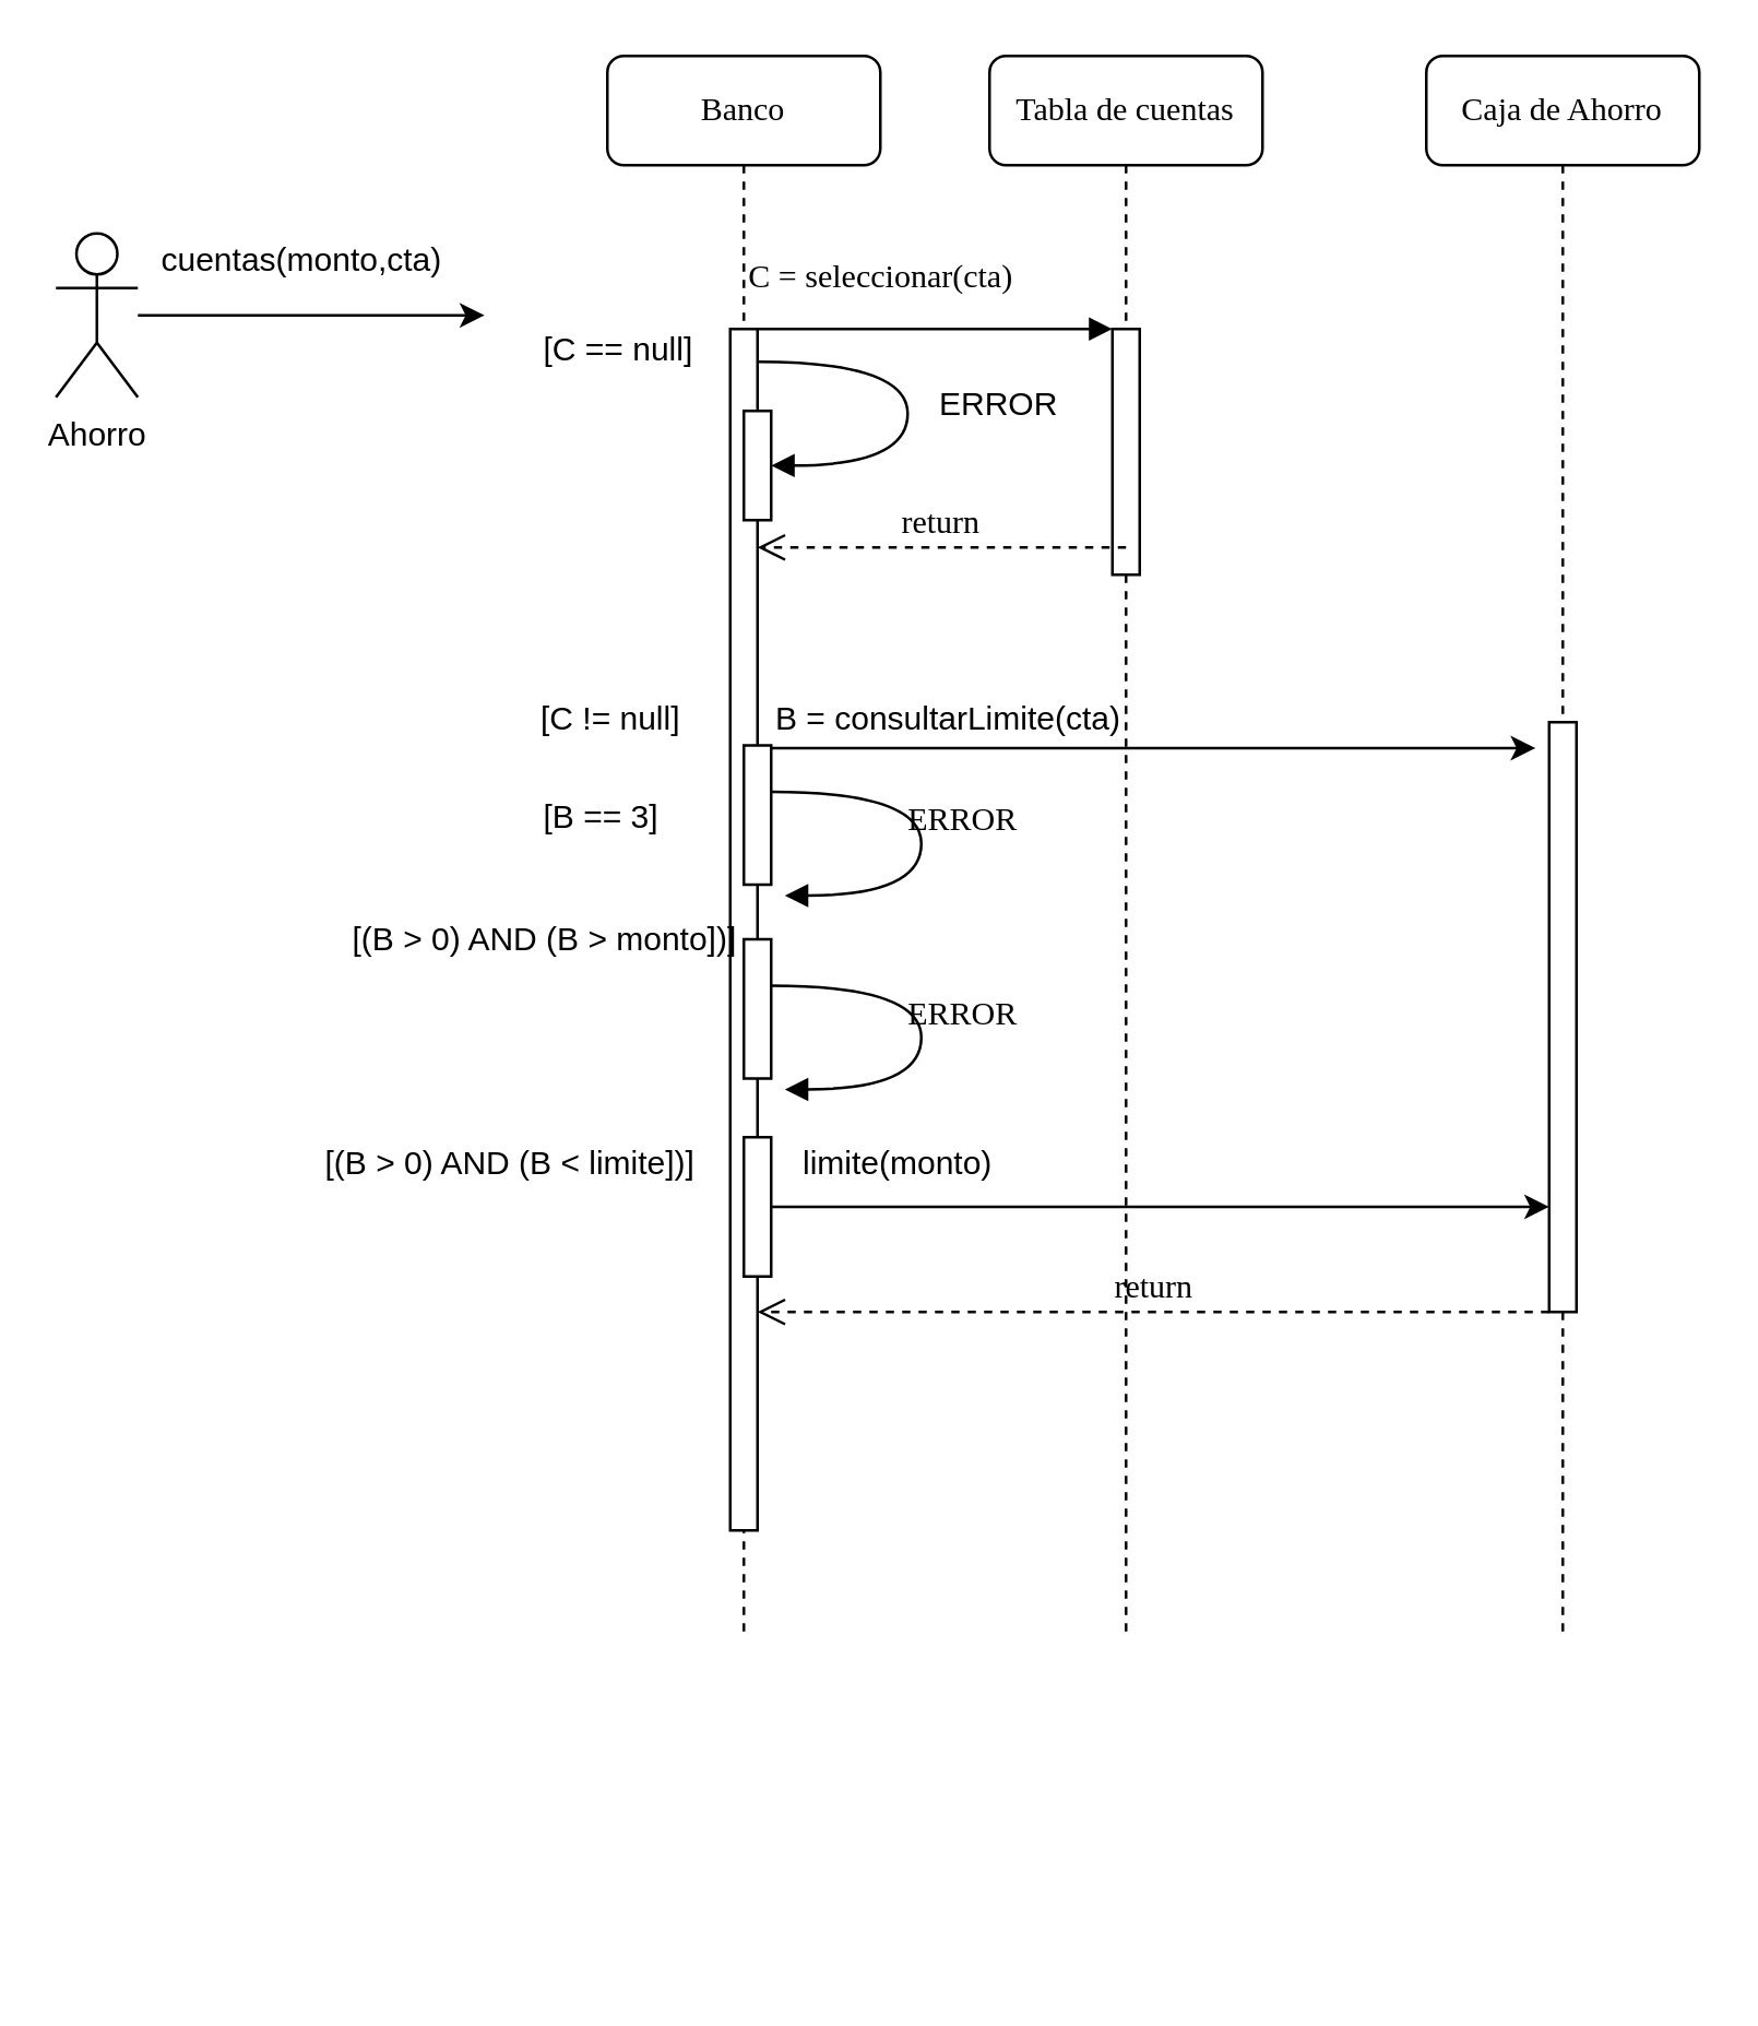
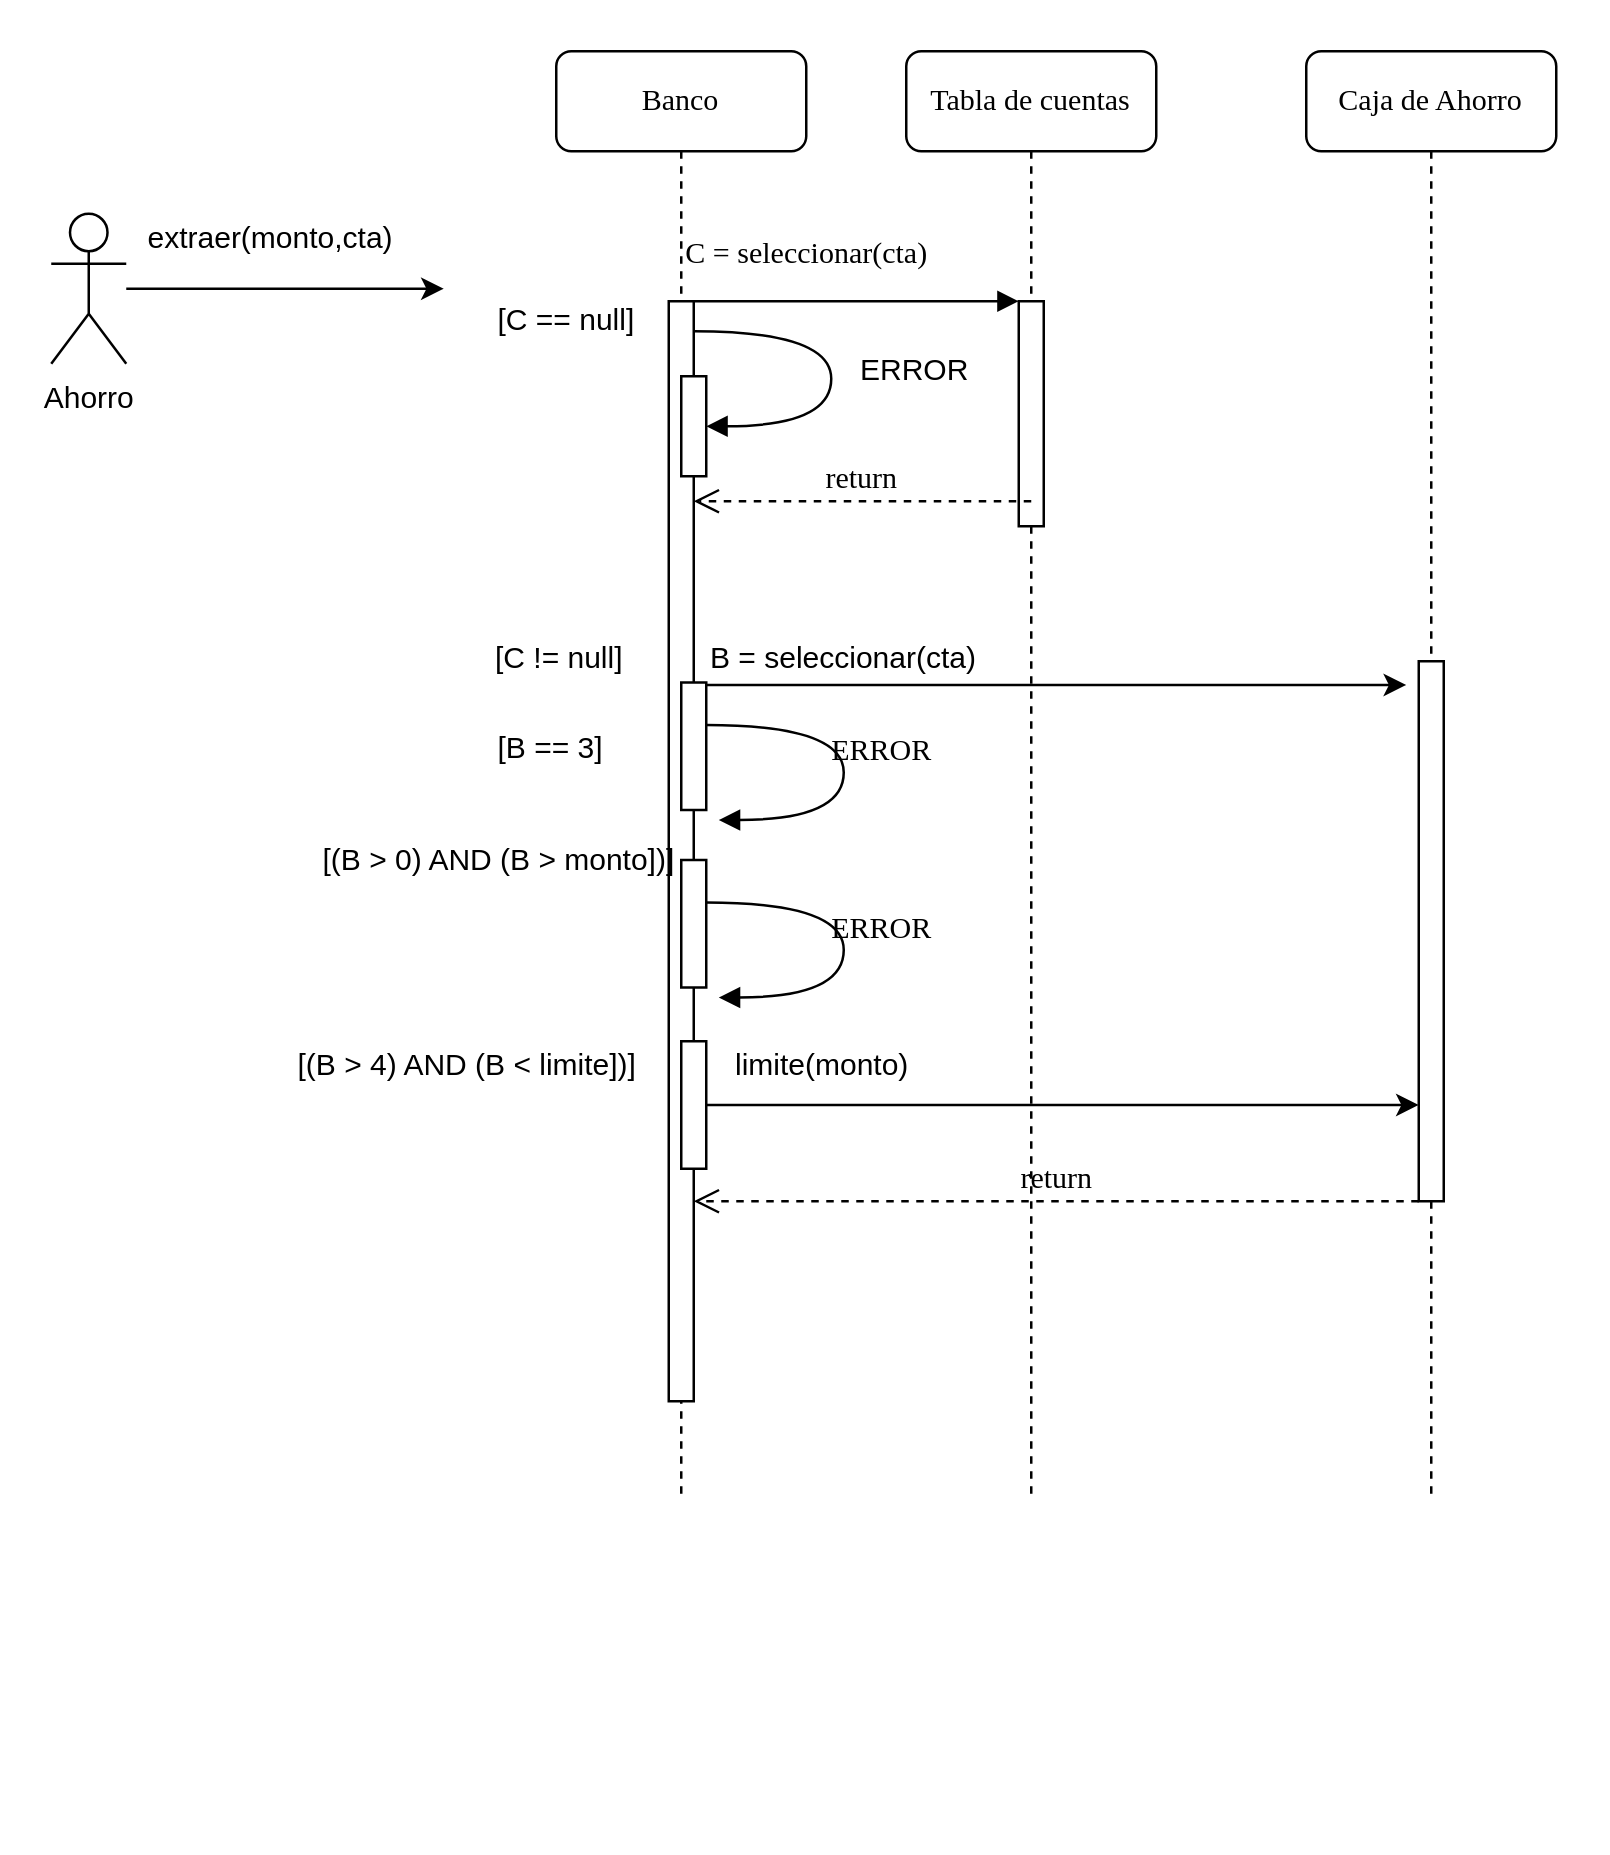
- <mxCell id="30" value="cuentas(monto,cta)" style="text;html=1;resizable=0;points=[];autosize=1;align=left;verticalAlign=top;spacingTop=-4;" vertex="1" parent="1"><mxGeometry x="57" y="85" width="110" height="20" as="geometry" /></mxCell>
+ <mxCell id="30" value="extraer(monto,cta)" style="text;html=1;resizable=0;points=[];autosize=1;align=left;verticalAlign=top;spacingTop=-4;" vertex="1" parent="1"><mxGeometry x="57" y="85" width="110" height="20" as="geometry" /></mxCell>
- <mxCell id="19" value="B = consultarLimite(cta)" style="text;html=1;resizable=0;points=[];autosize=1;align=left;verticalAlign=top;spacingTop=-4;" vertex="1" parent="1"><mxGeometry x="282" y="252.5" width="150" height="20" as="geometry" /></mxCell>
+ <mxCell id="19" value="B = seleccionar(cta)" style="text;html=1;resizable=0;points=[];autosize=1;align=left;verticalAlign=top;spacingTop=-4;" vertex="1" parent="1"><mxGeometry x="282" y="252.5" width="150" height="20" as="geometry" /></mxCell>
- <mxCell id="26" value="[(B &amp;gt; 0) AND (B &amp;lt; limite])]" style="text;html=1;resizable=0;points=[];autosize=1;align=left;verticalAlign=top;spacingTop=-4;" vertex="1" parent="1"><mxGeometry x="117" y="416" width="150" height="20" as="geometry" /></mxCell>
+ <mxCell id="26" value="[(B &amp;gt; 4) AND (B &amp;lt; limite])]" style="text;html=1;resizable=0;points=[];autosize=1;align=left;verticalAlign=top;spacingTop=-4;" vertex="1" parent="1"><mxGeometry x="117" y="416" width="150" height="20" as="geometry" /></mxCell>
